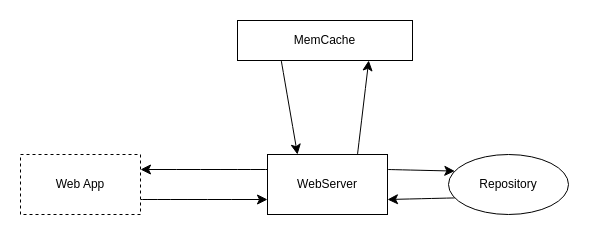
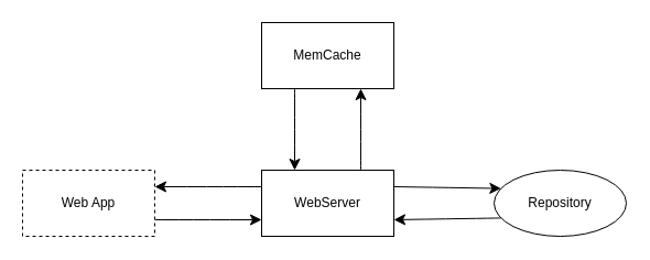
- <mxCell id="9" value="MemCache" style="rounded=0;whiteSpace=wrap;html=1;" vertex="1" parent="1"><mxGeometry x="237" y="20" width="175" height="40" as="geometry" /></mxCell>
+ <mxCell id="9" value="MemCache" style="rounded=0;whiteSpace=wrap;html=1;" vertex="1" parent="1"><mxGeometry x="237" y="20" width="120" height="60" as="geometry" /></mxCell>
- <mxCell id="7" value="WebServer" style="rounded=0;whiteSpace=wrap;html=1;" vertex="1" parent="1"><mxGeometry x="267" y="154" width="120" height="60" as="geometry" /></mxCell>
+ <mxCell id="7" value="WebServer" style="rounded=0;whiteSpace=wrap;html=1;" vertex="1" parent="1"><mxGeometry x="237" y="154" width="120" height="60" as="geometry" /></mxCell>
